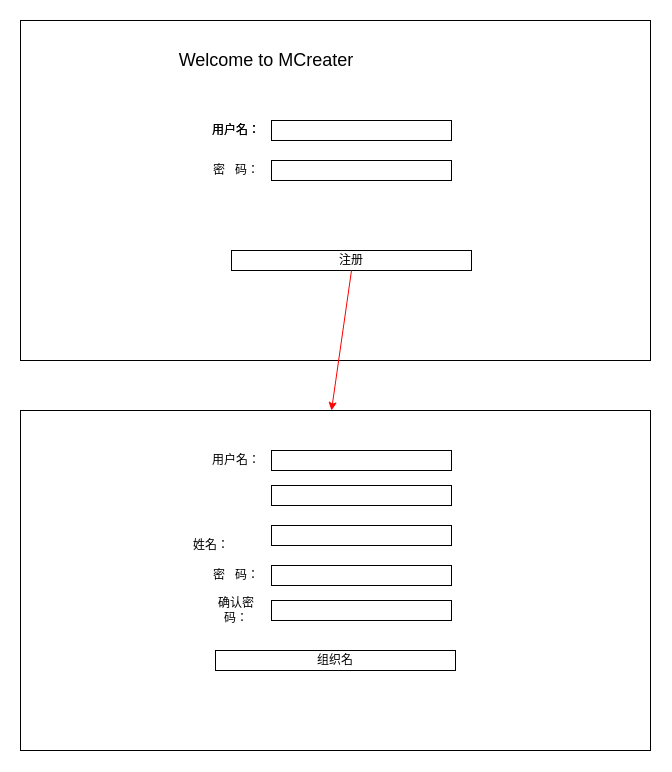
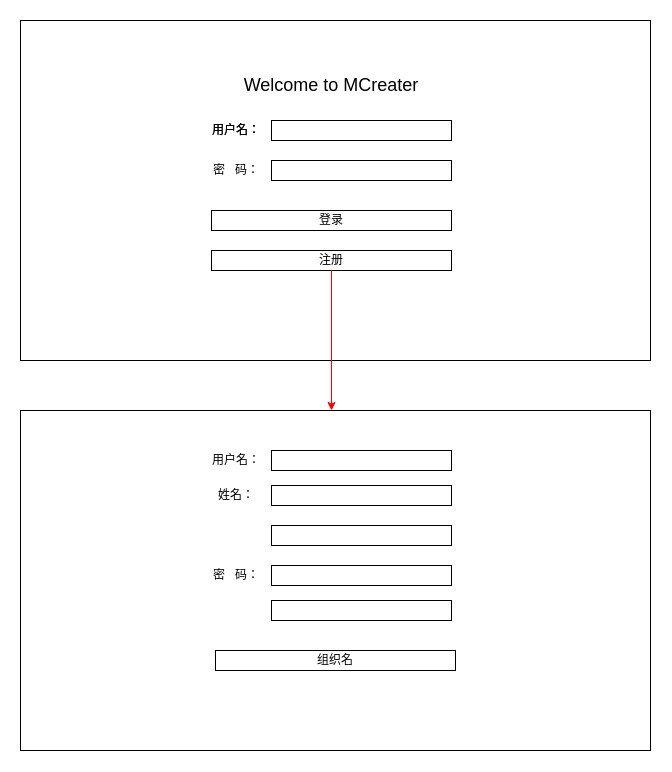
- <mxCell id="9" value="&lt;font style=&quot;font-size: 18px&quot;&gt;Welcome to MCreater&lt;/font&gt;" style="text;html=1;strokeColor=none;fillColor=none;align=center;verticalAlign=middle;whiteSpace=wrap;rounded=0;" vertex="1" parent="1"><mxGeometry x="146" y="35" width="240" height="50" as="geometry" /></mxCell>
+ <mxCell id="9" value="&lt;font style=&quot;font-size: 18px&quot;&gt;Welcome to MCreater&lt;/font&gt;" style="text;html=1;strokeColor=none;fillColor=none;align=center;verticalAlign=middle;whiteSpace=wrap;rounded=0;" vertex="1" parent="1"><mxGeometry x="211" y="60" width="240" height="50" as="geometry" /></mxCell>
+ <mxCell id="7" value="登录" style="text;html=1;fillColor=none;align=center;verticalAlign=middle;whiteSpace=wrap;rounded=0;strokeColor=#000000;" vertex="1" parent="1"><mxGeometry x="211" y="210" width="240" height="20" as="geometry" /></mxCell>
- <mxCell id="8" value="注册" style="text;html=1;fillColor=none;align=center;verticalAlign=middle;whiteSpace=wrap;rounded=0;strokeColor=#000000;" vertex="1" parent="1"><mxGeometry x="231" y="250" width="240" height="20" as="geometry" /></mxCell>
+ <mxCell id="8" value="注册" style="text;html=1;fillColor=none;align=center;verticalAlign=middle;whiteSpace=wrap;rounded=0;strokeColor=#000000;" vertex="1" parent="1"><mxGeometry x="211" y="250" width="240" height="20" as="geometry" /></mxCell>
- <mxCell id="20" value="姓名：" style="text;html=1;strokeColor=none;fillColor=none;align=center;verticalAlign=middle;whiteSpace=wrap;rounded=0;" vertex="1" parent="1"><mxGeometry x="186" y="535" width="50" height="20" as="geometry" /></mxCell>
+ <mxCell id="20" value="姓名：" style="text;html=1;strokeColor=none;fillColor=none;align=center;verticalAlign=middle;whiteSpace=wrap;rounded=0;" vertex="1" parent="1"><mxGeometry x="211" y="485" width="50" height="20" as="geometry" /></mxCell>
- <mxCell id="18" value="确认密码：" style="text;html=1;strokeColor=none;fillColor=none;align=center;verticalAlign=middle;whiteSpace=wrap;rounded=0;" vertex="1" parent="1"><mxGeometry x="211" y="600" width="50" height="20" as="geometry" /></mxCell>
